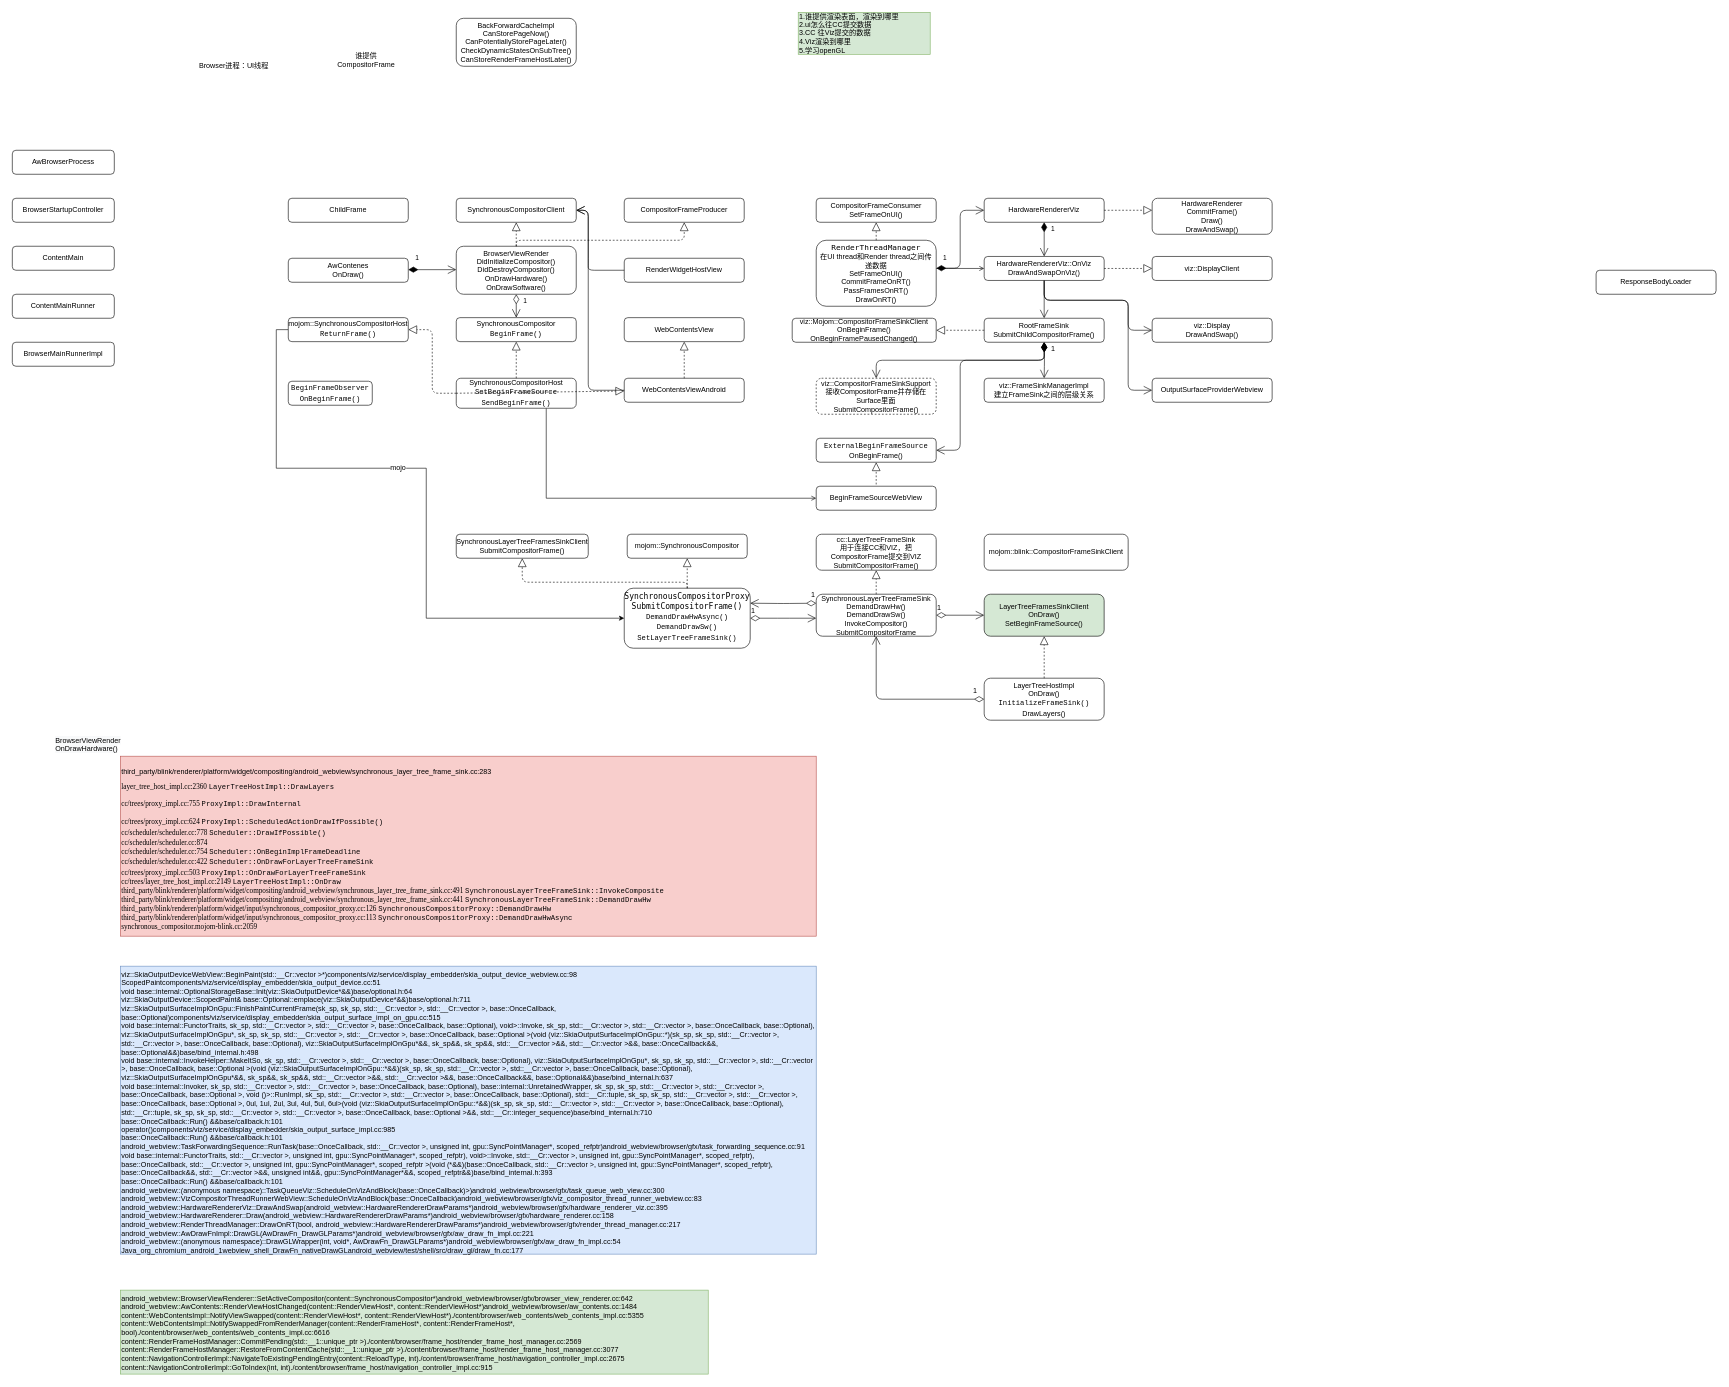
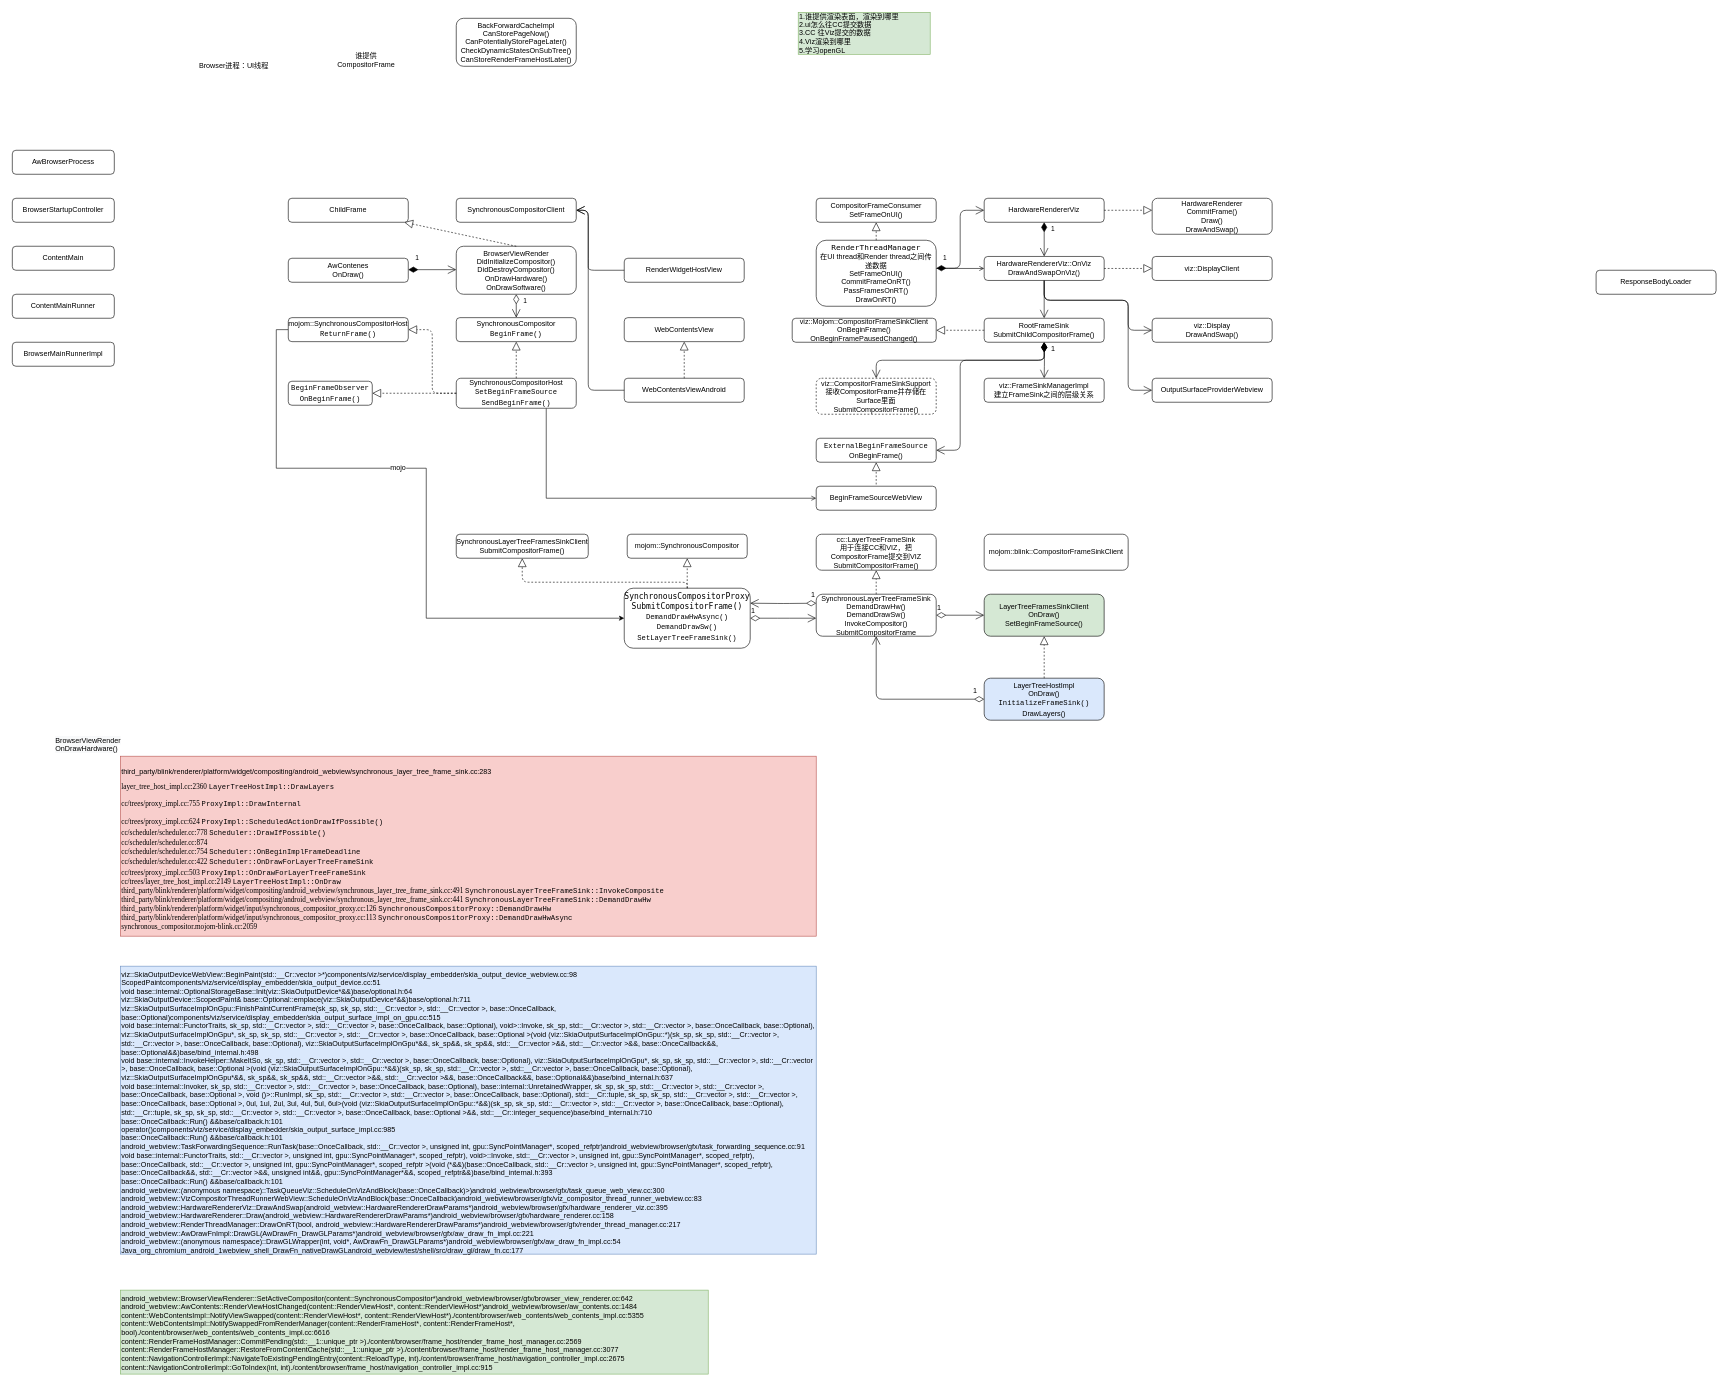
- <mxCell id="11" value="CompositorFrameProducer" style="rounded=1;whiteSpace=wrap;html=1;" parent="1" vertex="1"><mxGeometry x="1040" y="330" width="200" height="40" as="geometry" /></mxCell>
- <mxCell id="16" value="" style="endArrow=block;dashed=1;endFill=0;endSize=12;html=1;exitX=0.5;exitY=0;exitDx=0;exitDy=0;entryX=0.5;entryY=1;entryDx=0;entryDy=0;" parent="1" source="10" target="8" edge="1"><mxGeometry width="160" relative="1" as="geometry"><mxPoint x="760" y="400" as="sourcePoint" /><mxPoint x="920" y="400" as="targetPoint" /></mxGeometry></mxCell>
+ <mxCell id="16" value="" style="endArrow=block;dashed=1;endFill=0;endSize=12;html=1;exitX=0.5;exitY=0;exitDx=0;exitDy=0;" parent="1" source="10" target="33" edge="1"><mxGeometry width="160" relative="1" as="geometry"><mxPoint x="760" y="400" as="sourcePoint" /><mxPoint x="920" y="400" as="targetPoint" /></mxGeometry></mxCell>
- <mxCell id="17" value="" style="endArrow=block;dashed=1;endFill=0;endSize=12;html=1;exitX=0.5;exitY=0;exitDx=0;exitDy=0;entryX=0.5;entryY=1;entryDx=0;entryDy=0;" parent="1" source="10" target="11" edge="1"><mxGeometry width="160" relative="1" as="geometry"><mxPoint x="870" y="440" as="sourcePoint" /><mxPoint x="870" y="380" as="targetPoint" /><Array as="points"><mxPoint x="860" y="400" /><mxPoint x="940" y="400" /><mxPoint x="1140" y="400" /></Array></mxGeometry></mxCell>
- <mxCell id="60" value="" style="endArrow=block;dashed=1;endFill=0;endSize=12;html=1;exitX=0;exitY=0.5;exitDx=0;exitDy=0;" parent="1" source="21" target="15" edge="1"><mxGeometry width="160" relative="1" as="geometry"><mxPoint x="1150" y="640" as="sourcePoint" /><mxPoint x="1150" y="579" as="targetPoint" /></mxGeometry></mxCell>
+ <mxCell id="60" value="" style="endArrow=block;dashed=1;endFill=0;endSize=12;html=1;exitX=0;exitY=0.5;exitDx=0;exitDy=0;entryX=1;entryY=0.5;entryDx=0;entryDy=0;" parent="1" source="21" target="59" edge="1"><mxGeometry width="160" relative="1" as="geometry"><mxPoint x="1150" y="640" as="sourcePoint" /><mxPoint x="1150" y="579" as="targetPoint" /></mxGeometry></mxCell>
- <mxCell id="71" value="LayerTreeHostImpl&lt;br&gt;OnDraw()&lt;br&gt;&lt;div style=&quot;font-family: menlo, monaco, &amp;quot;courier new&amp;quot;, monospace; line-height: 18px;&quot;&gt;&lt;span style=&quot;&quot;&gt;InitializeFrameSink()&lt;/span&gt;&lt;/div&gt;DrawLayers()" style="rounded=1;whiteSpace=wrap;html=1;labelBackgroundColor=none;" parent="1" vertex="1"><mxGeometry x="1640" y="1130" width="200" height="70" as="geometry" /></mxCell>
+ <mxCell id="71" value="LayerTreeHostImpl&lt;br&gt;OnDraw()&lt;br&gt;&lt;div style=&quot;font-family: menlo, monaco, &amp;quot;courier new&amp;quot;, monospace; line-height: 18px;&quot;&gt;&lt;span style=&quot;&quot;&gt;InitializeFrameSink()&lt;/span&gt;&lt;/div&gt;DrawLayers()" style="rounded=1;whiteSpace=wrap;html=1;labelBackgroundColor=none;fillColor=#dae8fc;" parent="1" vertex="1"><mxGeometry x="1640" y="1130" width="200" height="70" as="geometry" /></mxCell>
